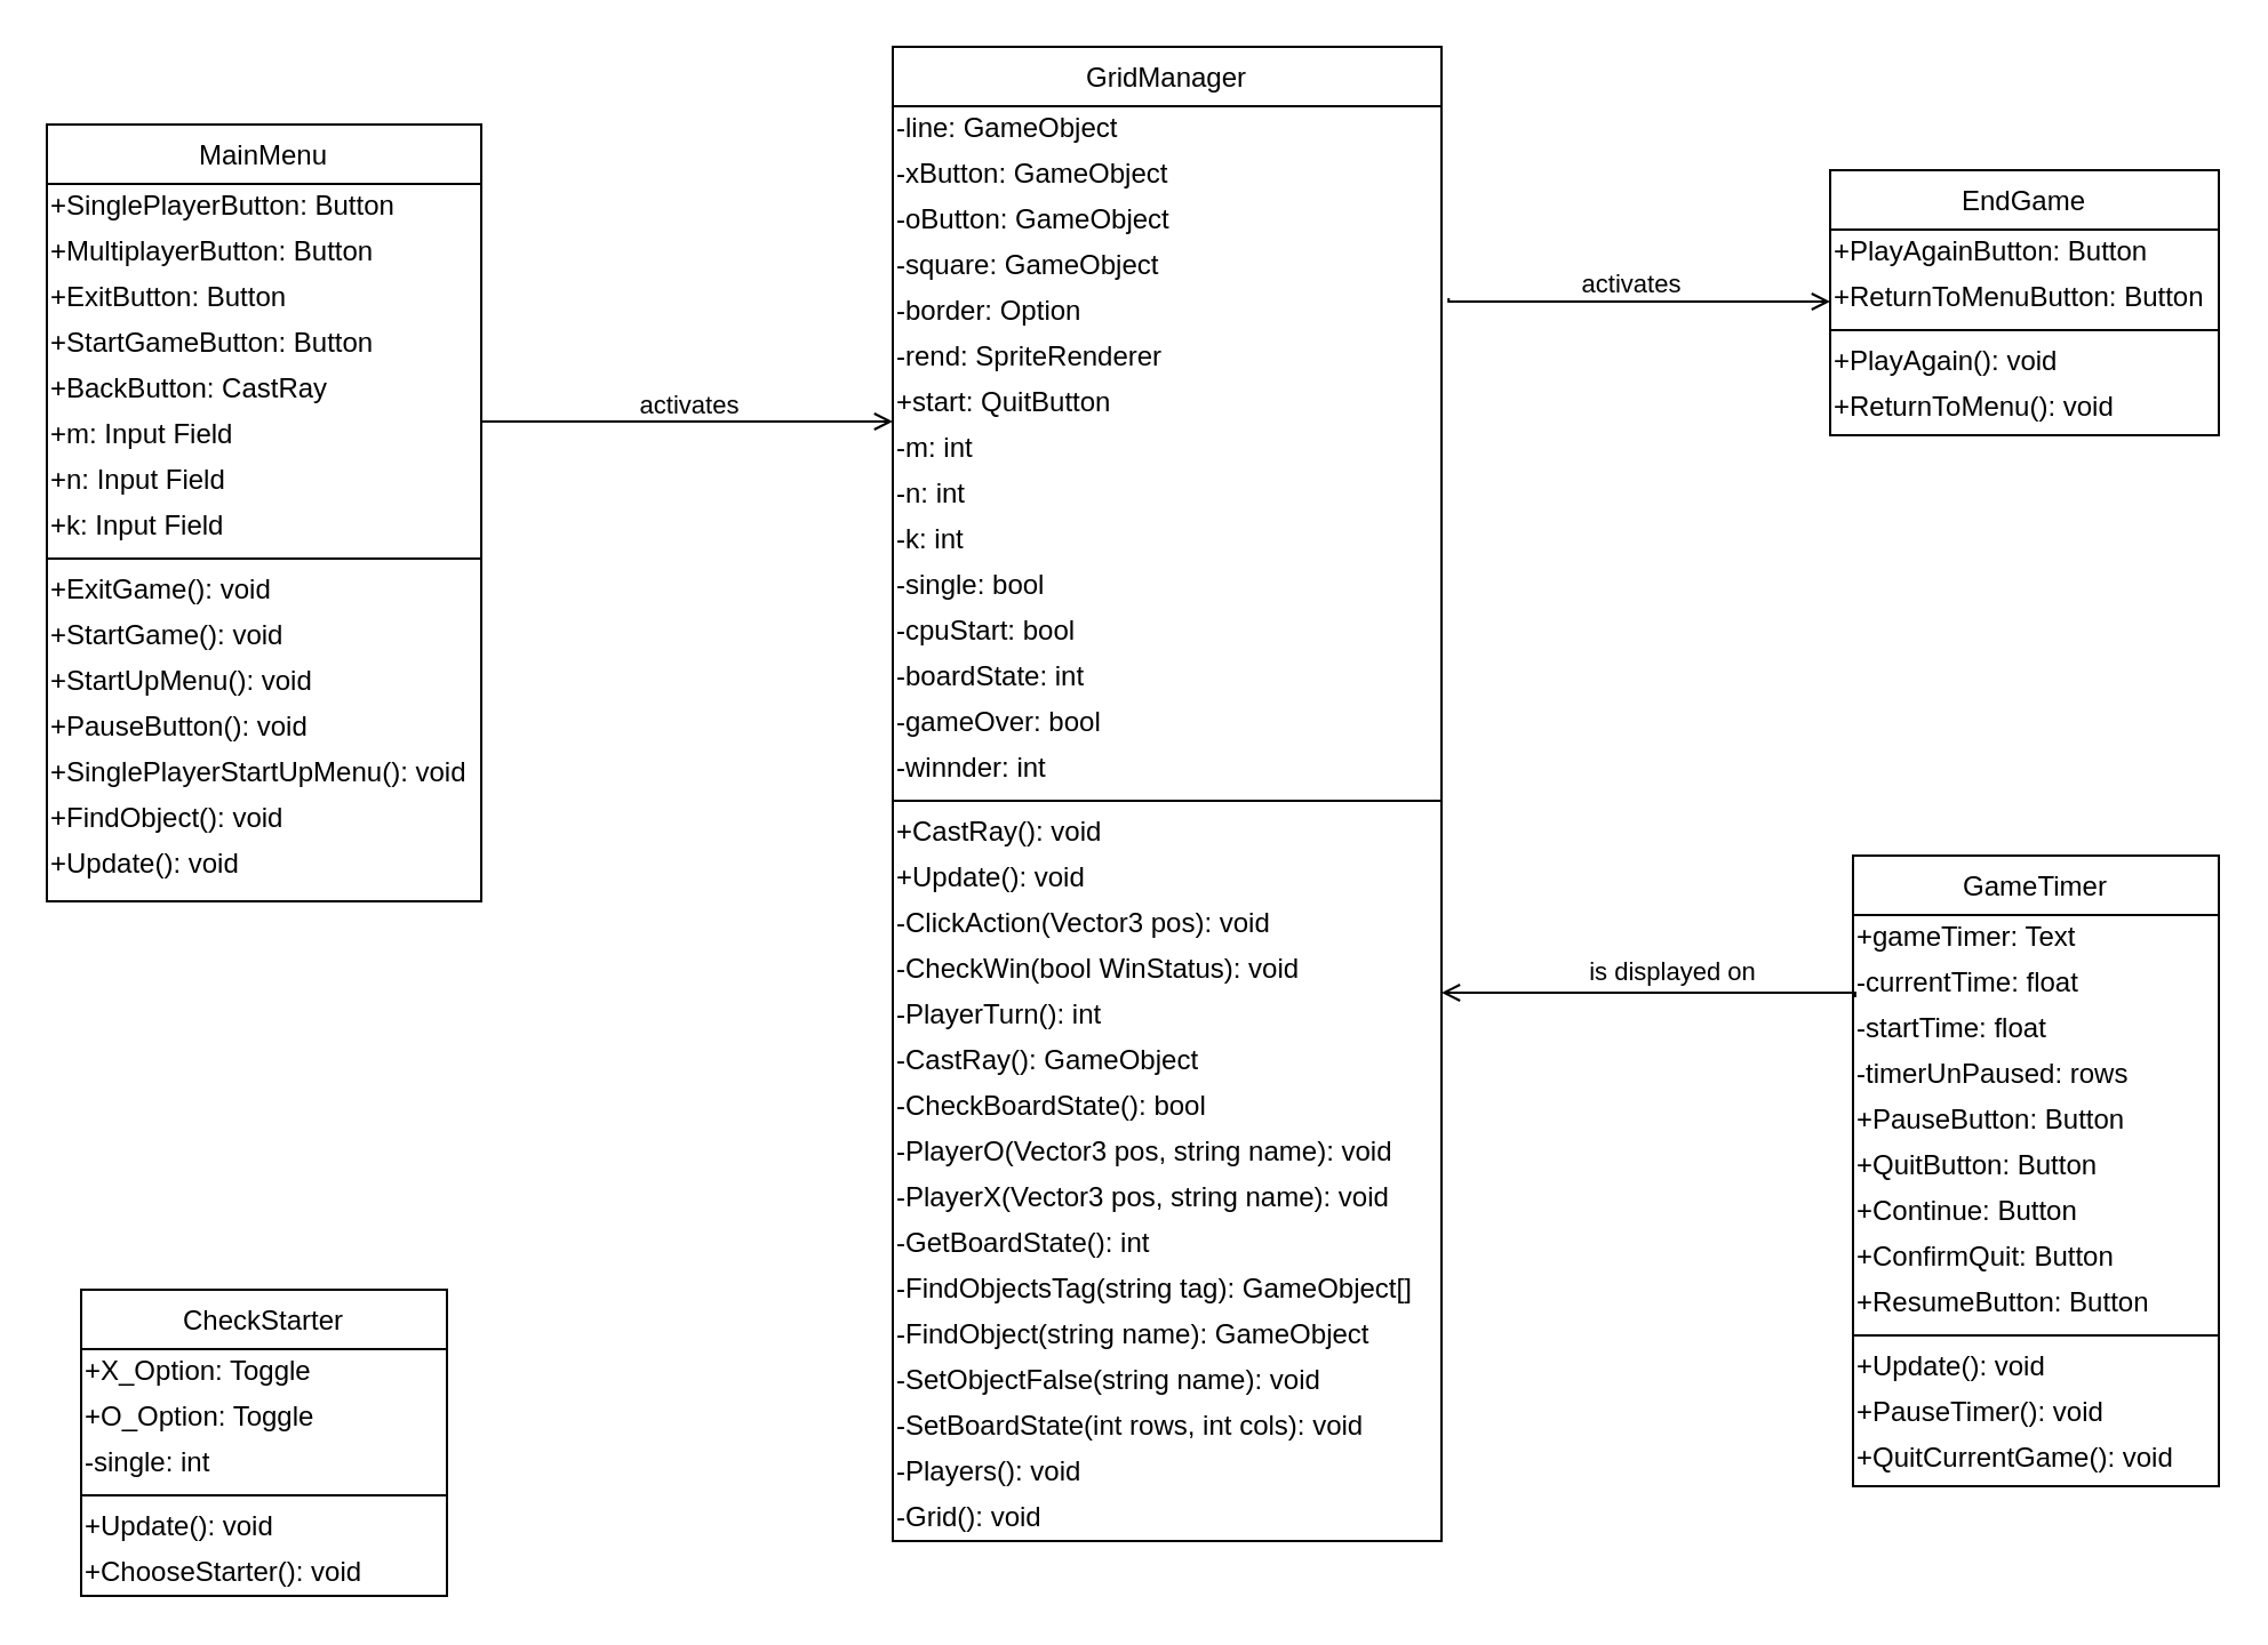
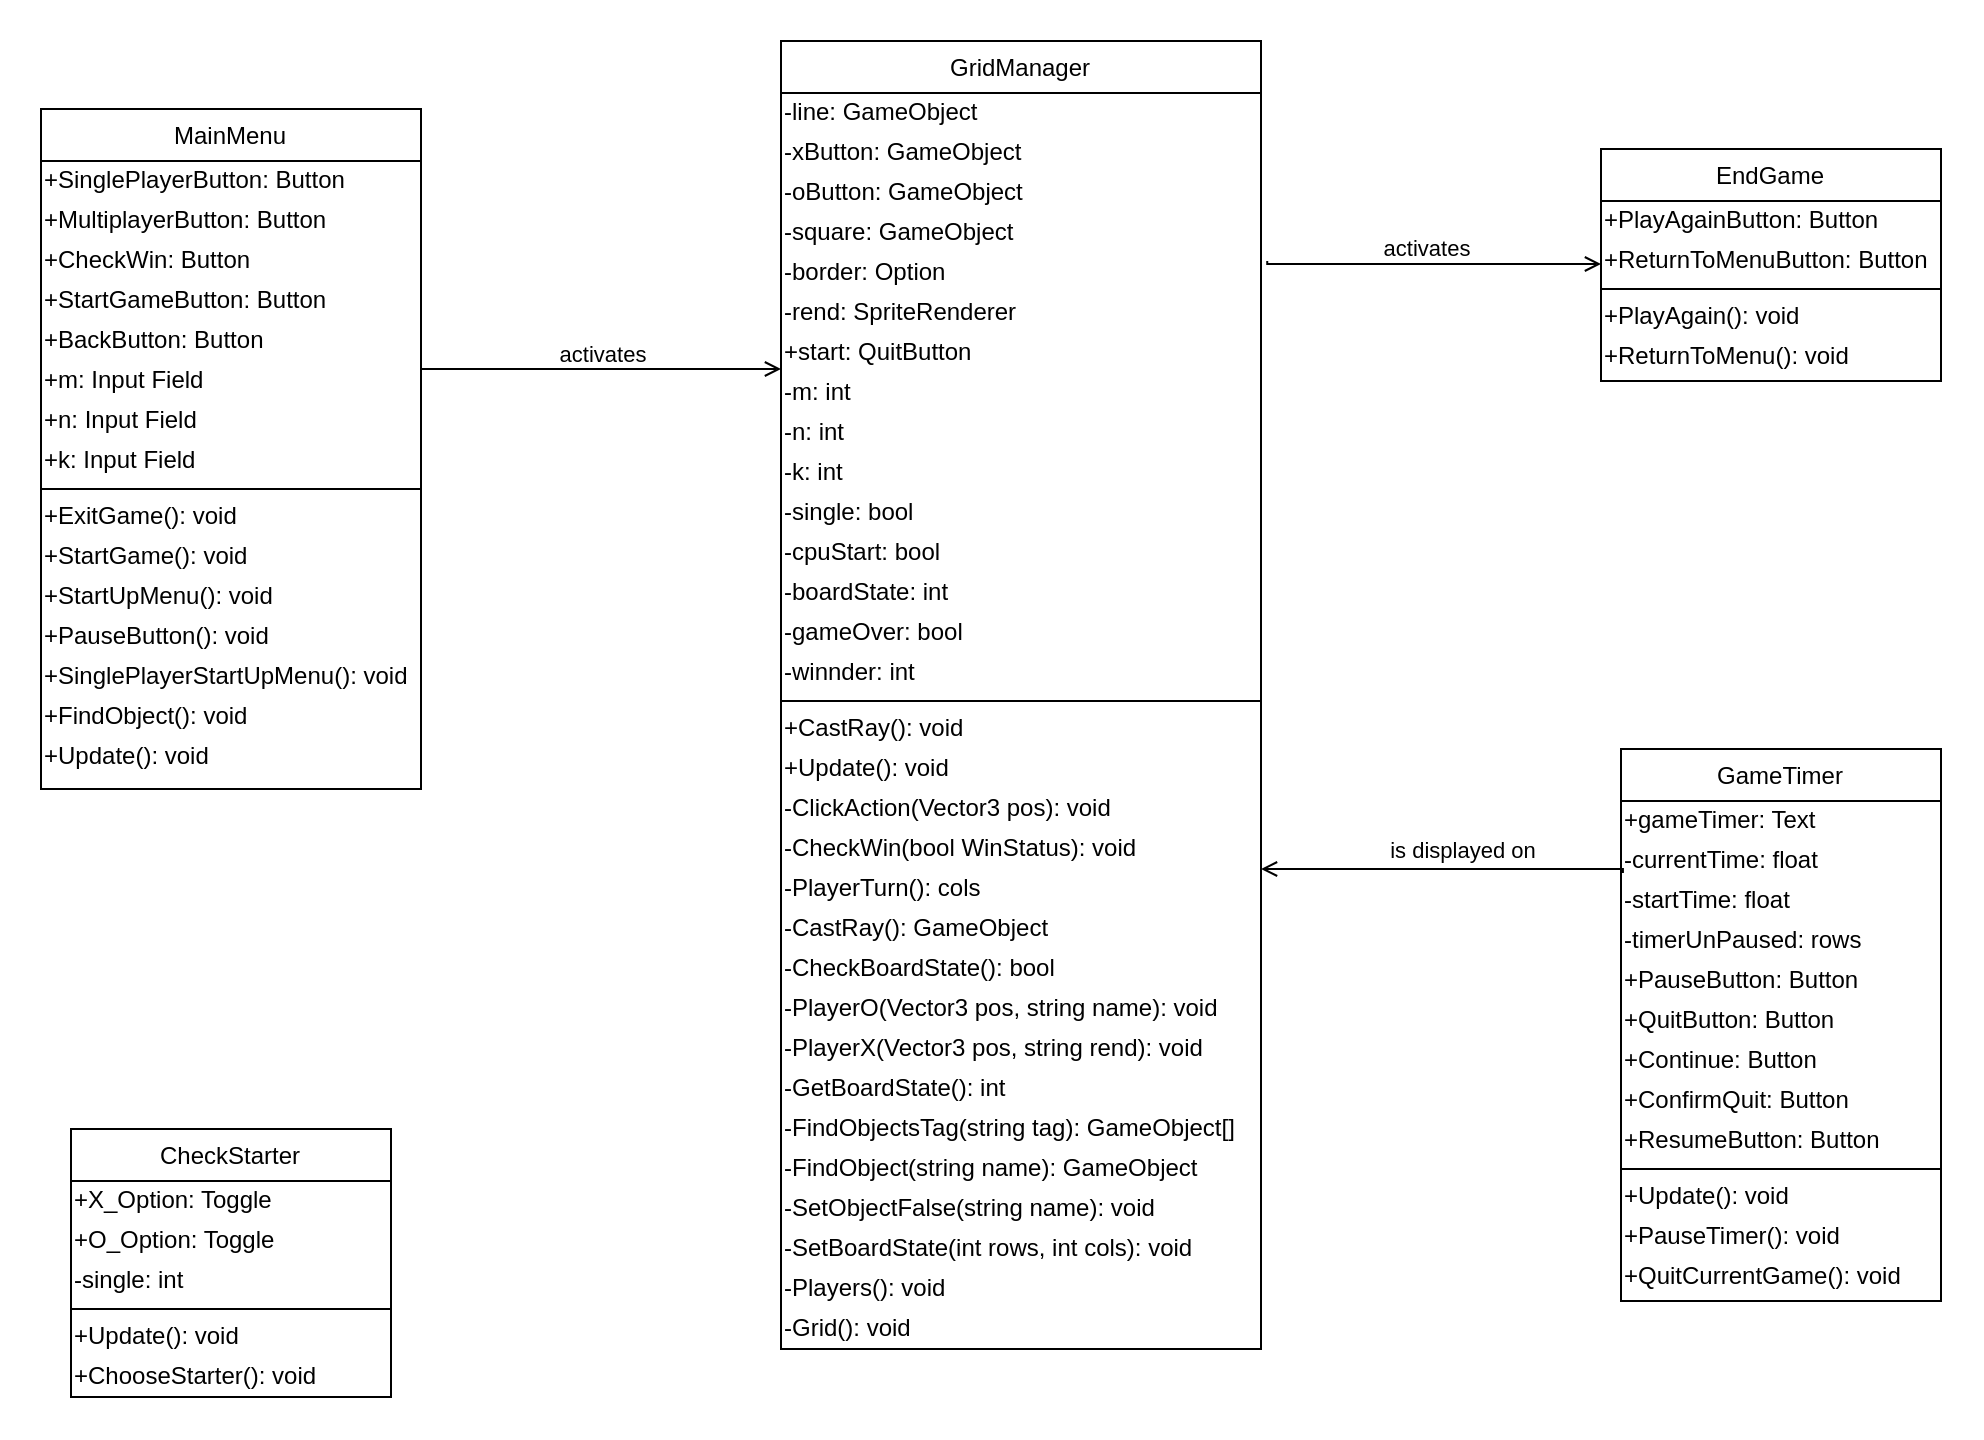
- <mxCell id="65" value="+ExitButton: Button" style="text;html=1;align=left;verticalAlign=middle;resizable=0;points=[];autosize=1;" vertex="1" parent="62"><mxGeometry y="66" width="190" height="20" as="geometry" /></mxCell>
+ <mxCell id="65" value="+CheckWin: Button" style="text;html=1;align=left;verticalAlign=middle;resizable=0;points=[];autosize=1;" vertex="1" parent="62"><mxGeometry y="66" width="190" height="20" as="geometry" /></mxCell>
- <mxCell id="67" value="+BackButton: CastRay" style="text;html=1;align=left;verticalAlign=middle;resizable=0;points=[];autosize=1;" vertex="1" parent="62"><mxGeometry y="106" width="190" height="20" as="geometry" /></mxCell>
+ <mxCell id="67" value="+BackButton: Button" style="text;html=1;align=left;verticalAlign=middle;resizable=0;points=[];autosize=1;" vertex="1" parent="62"><mxGeometry y="106" width="190" height="20" as="geometry" /></mxCell>
- <mxCell id="23" value="-PlayerTurn(): int" style="text;html=1;align=left;verticalAlign=middle;resizable=0;points=[];autosize=1;" vertex="1" parent="2"><mxGeometry y="414" width="240" height="20" as="geometry" /></mxCell>
+ <mxCell id="23" value="-PlayerTurn(): cols" style="text;html=1;align=left;verticalAlign=middle;resizable=0;points=[];autosize=1;" vertex="1" parent="2"><mxGeometry y="414" width="240" height="20" as="geometry" /></mxCell>
- <mxCell id="27" value="-PlayerX(Vector3 pos, string name): void" style="text;html=1;align=left;verticalAlign=middle;resizable=0;points=[];autosize=1;" vertex="1" parent="2"><mxGeometry y="494" width="240" height="20" as="geometry" /></mxCell>
+ <mxCell id="27" value="-PlayerX(Vector3 pos, string rend): void" style="text;html=1;align=left;verticalAlign=middle;resizable=0;points=[];autosize=1;" vertex="1" parent="2"><mxGeometry y="494" width="240" height="20" as="geometry" /></mxCell>
